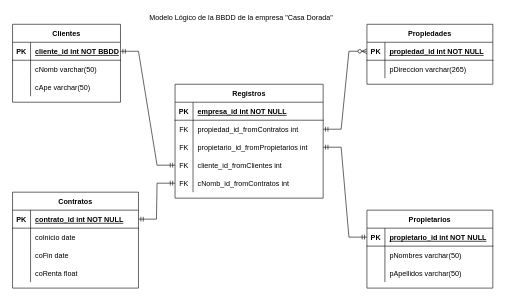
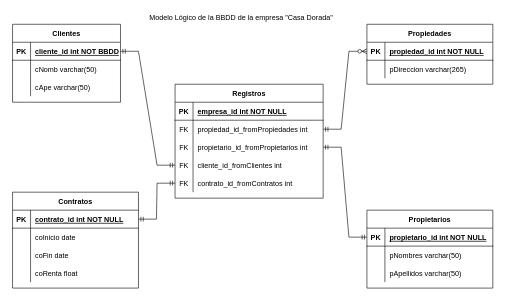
- <mxCell id="48" value="propiedad_id_fromContratos int" style="shape=partialRectangle;connectable=0;fillColor=none;top=0;left=0;bottom=0;right=0;align=left;spacingLeft=6;overflow=hidden;" parent="46" vertex="1"><mxGeometry x="30" width="217" height="30" as="geometry"><mxRectangle width="217" height="30" as="alternateBounds" /></mxGeometry></mxCell>
+ <mxCell id="48" value="propiedad_id_fromPropiedades int" style="shape=partialRectangle;connectable=0;fillColor=none;top=0;left=0;bottom=0;right=0;align=left;spacingLeft=6;overflow=hidden;" parent="46" vertex="1"><mxGeometry x="30" width="217" height="30" as="geometry"><mxRectangle width="217" height="30" as="alternateBounds" /></mxGeometry></mxCell>
- <mxCell id="57" value="cNomb_id_fromContratos int" style="shape=partialRectangle;connectable=0;fillColor=none;top=0;left=0;bottom=0;right=0;align=left;spacingLeft=6;overflow=hidden;" vertex="1" parent="55"><mxGeometry x="30" width="217" height="30" as="geometry"><mxRectangle width="217" height="30" as="alternateBounds" /></mxGeometry></mxCell>
+ <mxCell id="57" value="contrato_id_fromContratos int" style="shape=partialRectangle;connectable=0;fillColor=none;top=0;left=0;bottom=0;right=0;align=left;spacingLeft=6;overflow=hidden;" vertex="1" parent="55"><mxGeometry x="30" width="217" height="30" as="geometry"><mxRectangle width="217" height="30" as="alternateBounds" /></mxGeometry></mxCell>
